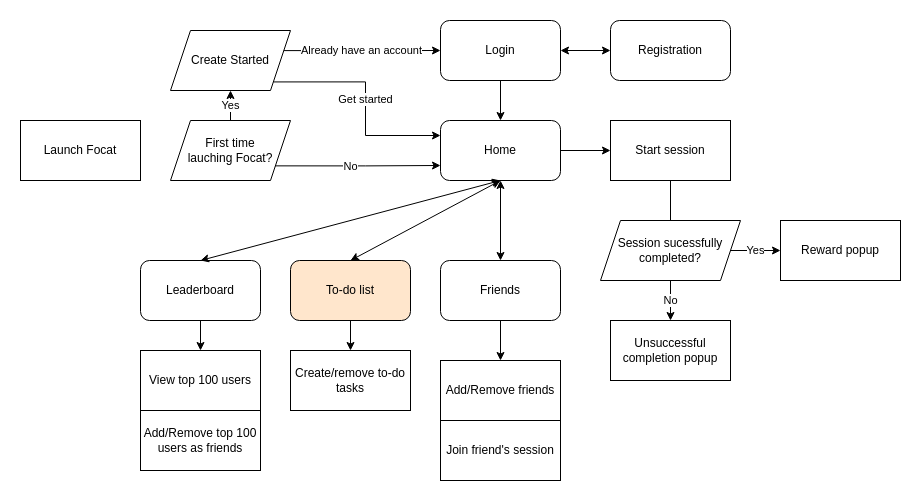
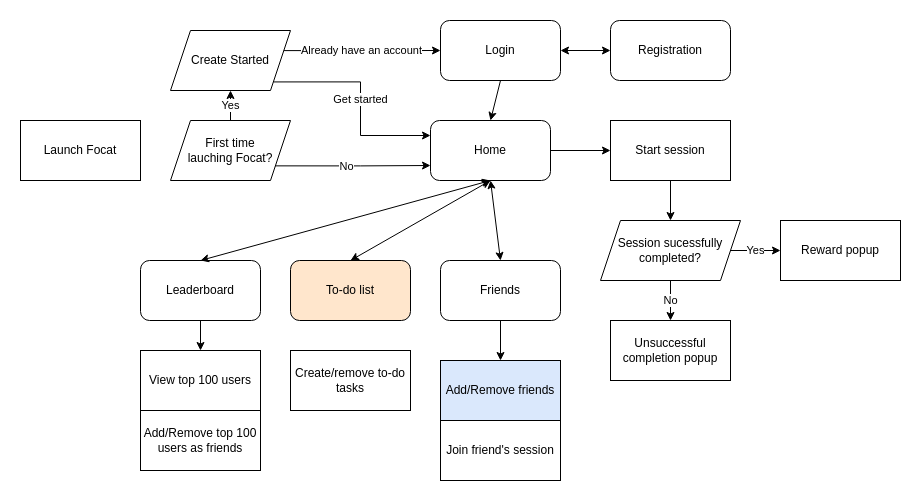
- <mxCell id="11" value="Home" style="rounded=1;whiteSpace=wrap;html=1;" parent="1" vertex="1"><mxGeometry x="440" y="120" width="120" height="60" as="geometry" /></mxCell>
+ <mxCell id="11" value="Home" style="rounded=1;whiteSpace=wrap;html=1;" parent="1" vertex="1"><mxGeometry x="430" y="120" width="120" height="60" as="geometry" /></mxCell>
- <mxCell id="19" style="edgeStyle=orthogonalEdgeStyle;rounded=0;orthogonalLoop=1;jettySize=auto;html=1;exitX=0.5;exitY=1;exitDx=0;exitDy=0;endArrow=none;" edge="1" parent="1" source="20" target="28"><mxGeometry relative="1" as="geometry" /></mxCell>
+ <mxCell id="19" style="edgeStyle=orthogonalEdgeStyle;rounded=0;orthogonalLoop=1;jettySize=auto;html=1;exitX=0.5;exitY=1;exitDx=0;exitDy=0;" edge="1" parent="1" source="20" target="28"><mxGeometry relative="1" as="geometry" /></mxCell>
- <mxCell id="13" style="edgeStyle=orthogonalEdgeStyle;rounded=0;orthogonalLoop=1;jettySize=auto;html=1;exitX=0.5;exitY=1;exitDx=0;exitDy=0;entryX=0.5;entryY=0;entryDx=0;entryDy=0;" parent="1" source="14" target="30" edge="1"><mxGeometry relative="1" as="geometry" /></mxCell>
- <mxCell id="23" value="Add/Remove friends" style="rounded=0;whiteSpace=wrap;html=1;" parent="1" vertex="1"><mxGeometry x="440" y="360" width="120" height="60" as="geometry" /></mxCell>
+ <mxCell id="23" value="Add/Remove friends" style="rounded=0;whiteSpace=wrap;html=1;fillColor=#dae8fc;" parent="1" vertex="1"><mxGeometry x="440" y="360" width="120" height="60" as="geometry" /></mxCell>
